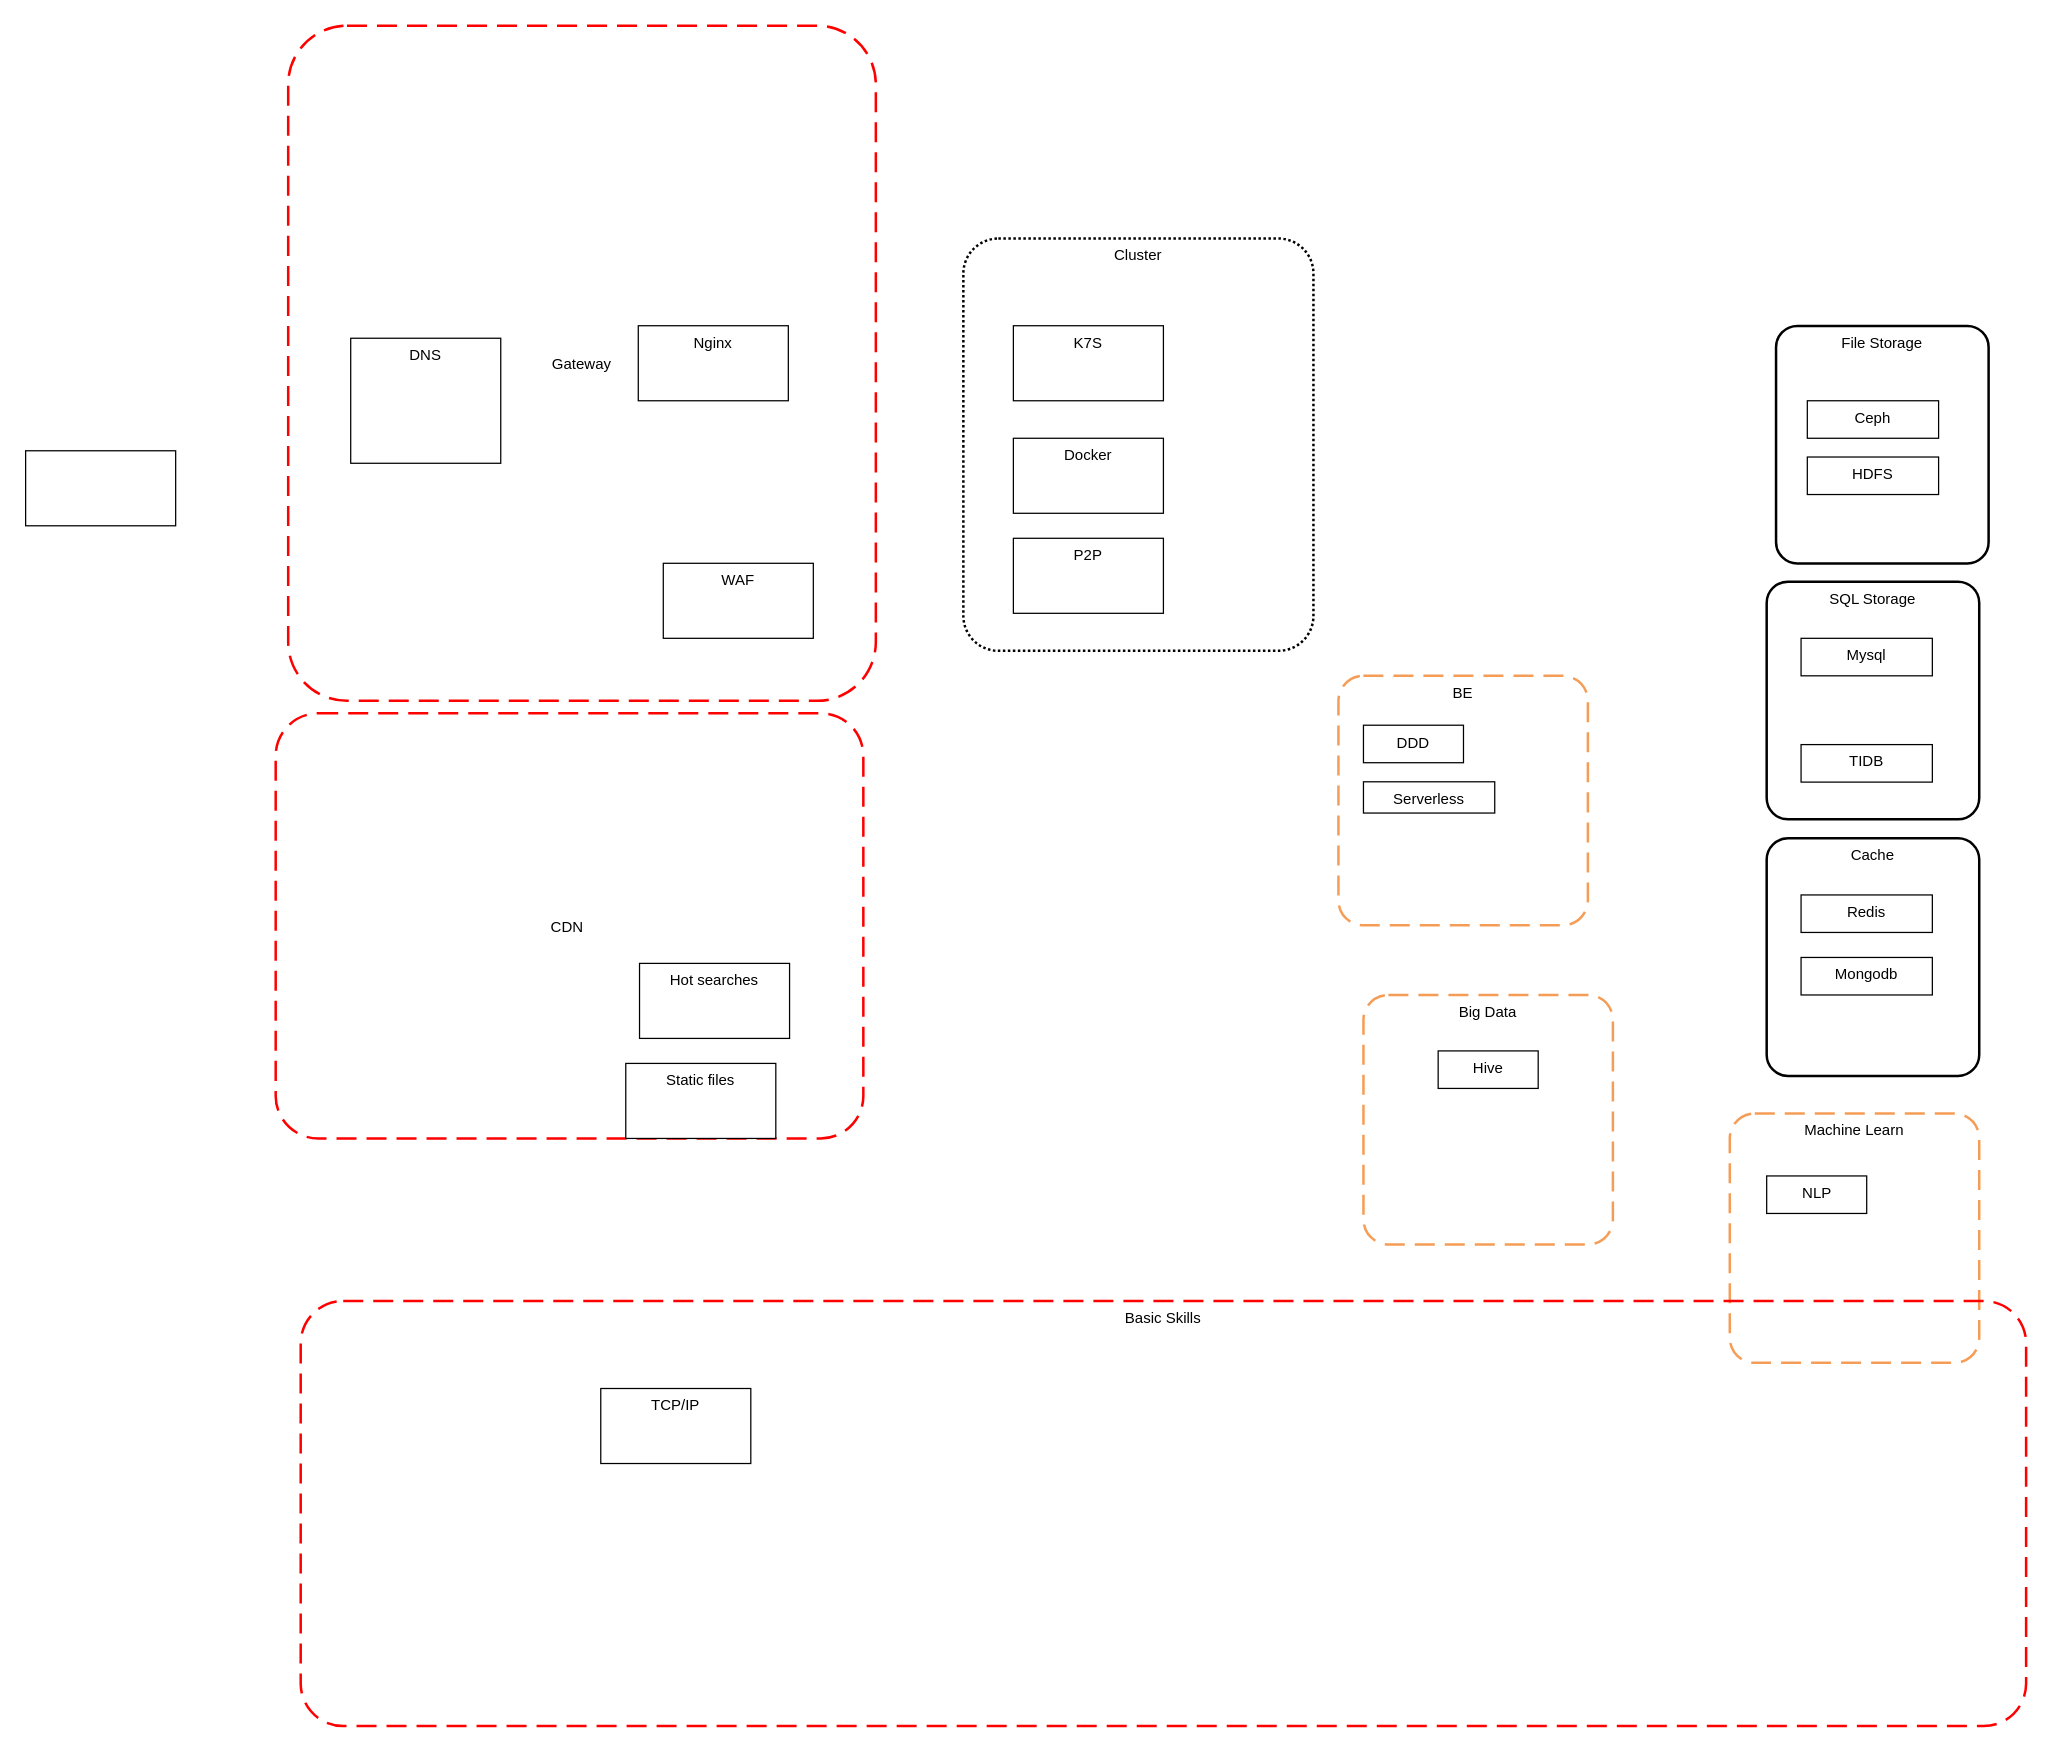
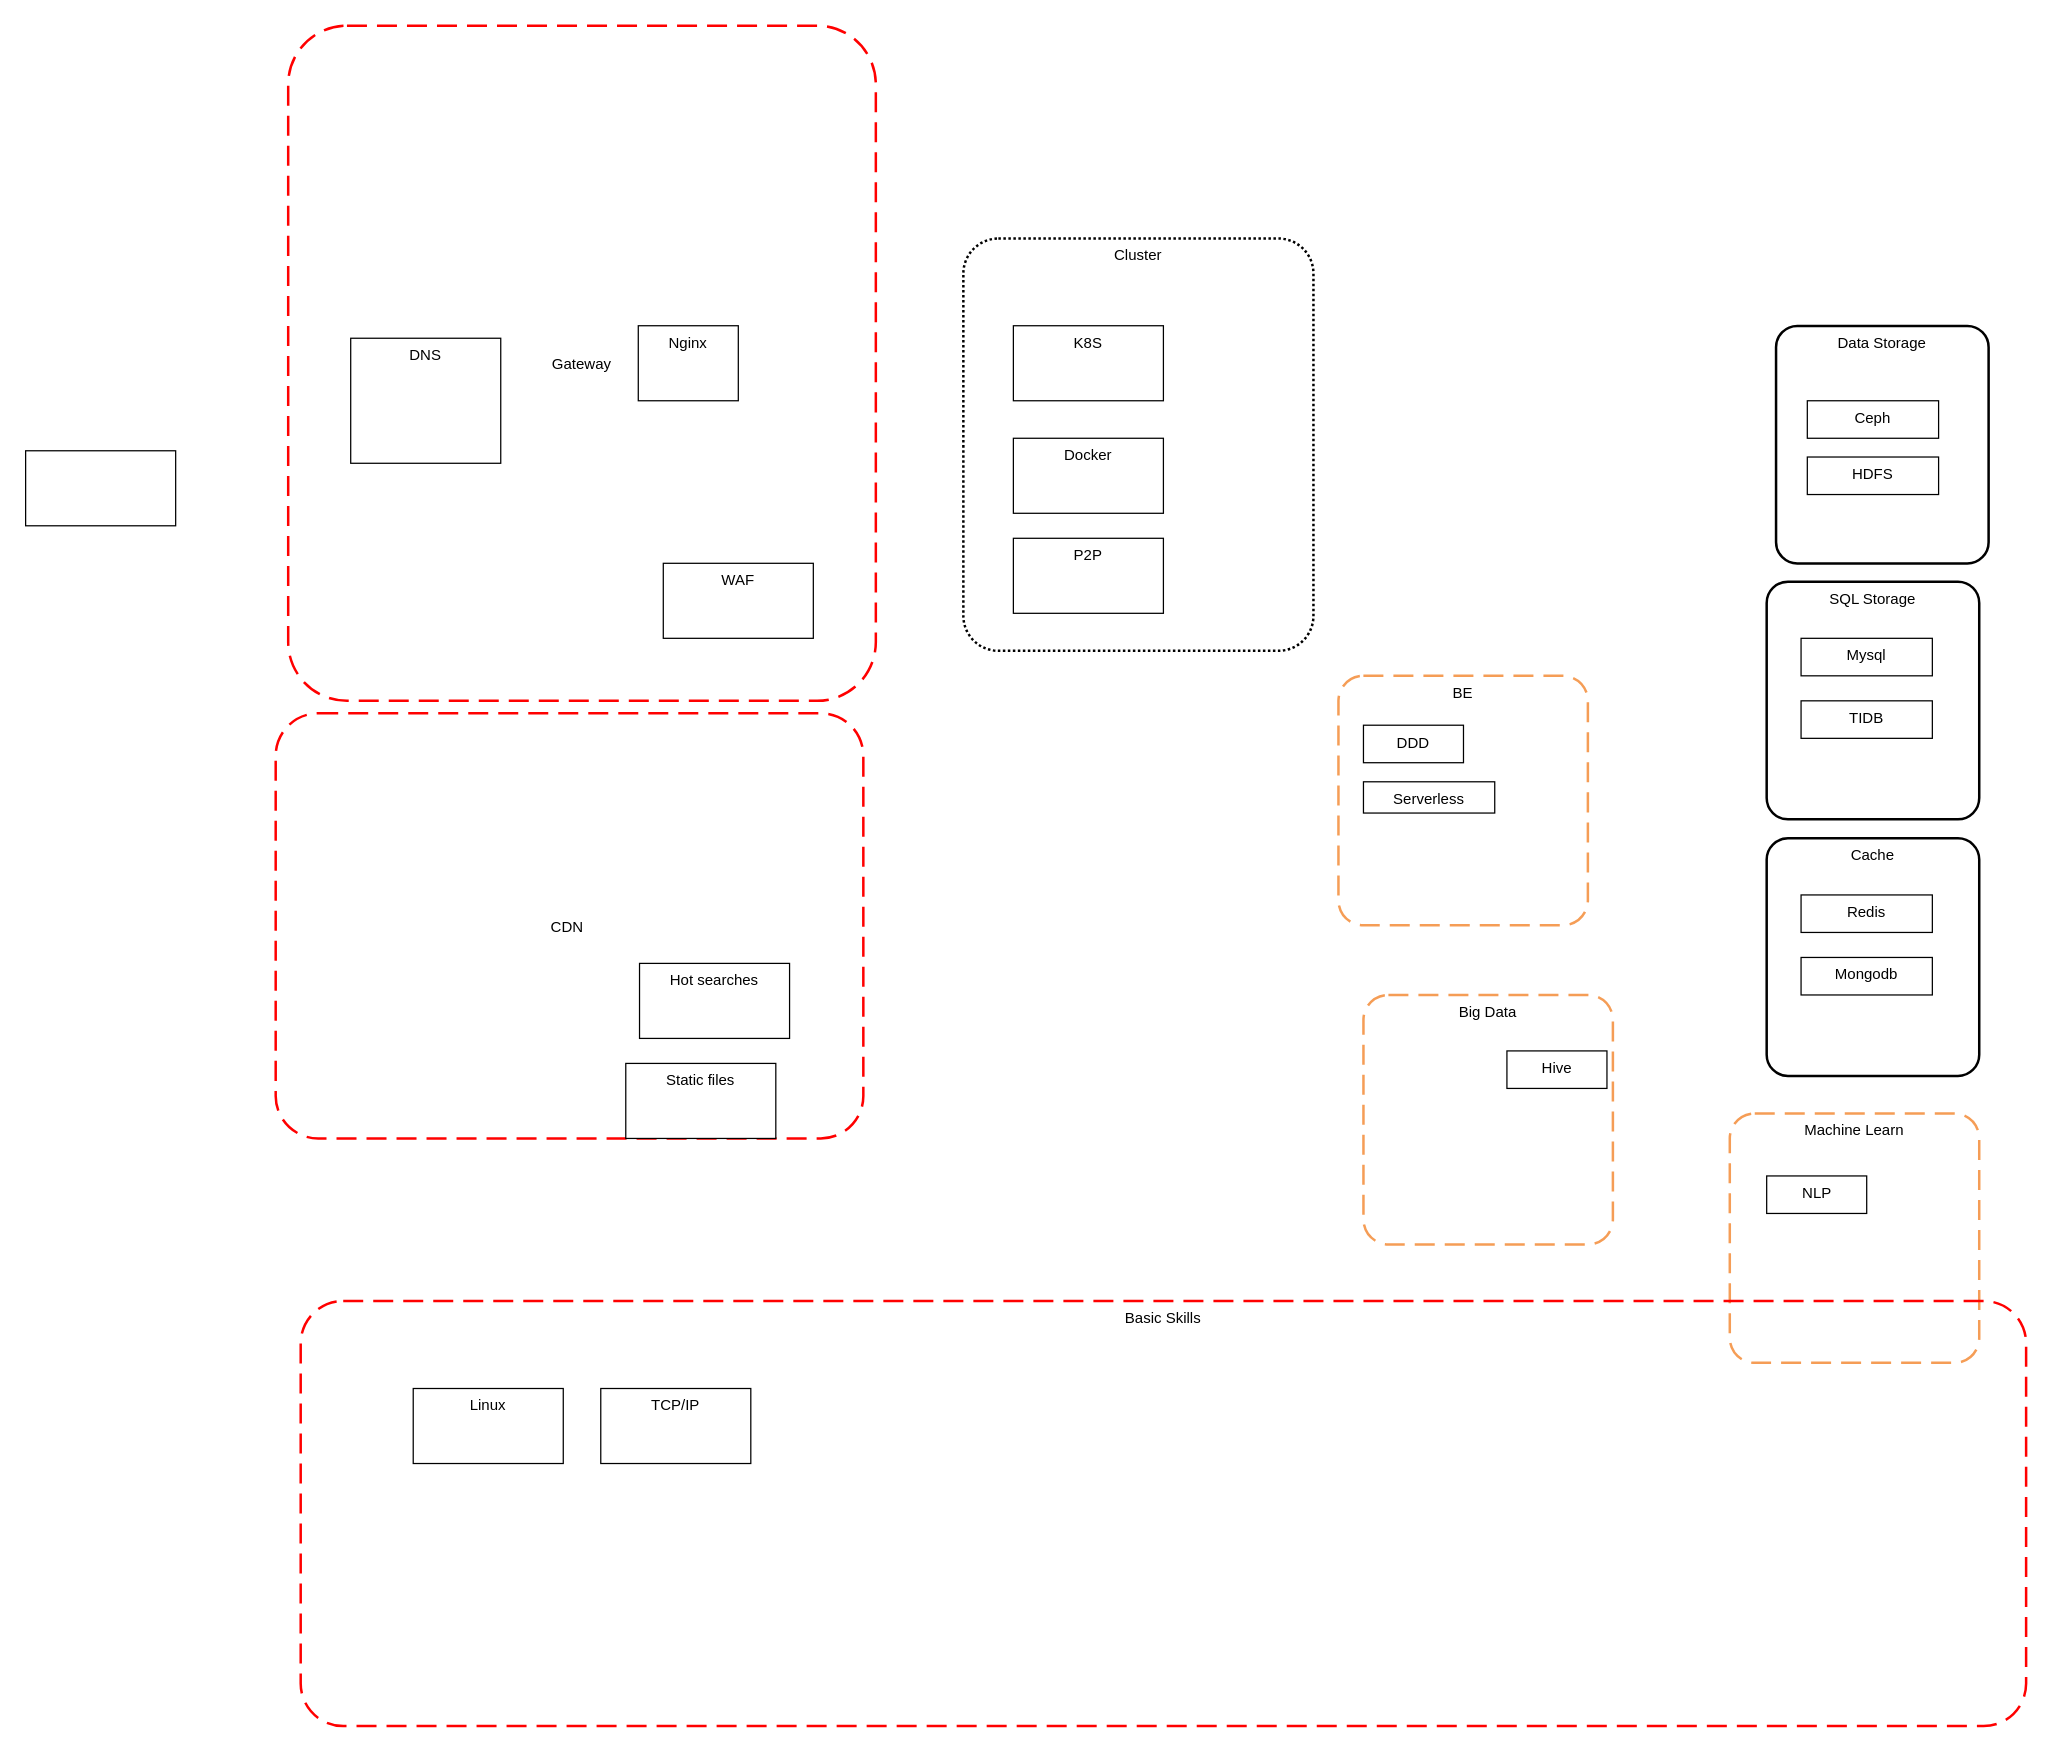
- <mxCell id="9" value="K7S" style="rounded=0;whiteSpace=wrap;html=1;verticalAlign=top;" vertex="1" parent="1"><mxGeometry x="810" y="260" width="120" height="60" as="geometry" /></mxCell>
+ <mxCell id="9" value="K8S" style="rounded=0;whiteSpace=wrap;html=1;verticalAlign=top;" vertex="1" parent="1"><mxGeometry x="810" y="260" width="120" height="60" as="geometry" /></mxCell>
- <mxCell id="17" value="File Storage" style="rounded=1;arcSize=10;dashed=0;fillColor=none;gradientColor=none;strokeWidth=2;verticalAlign=top;" vertex="1" parent="1"><mxGeometry x="1420" y="260.13" width="170" height="190" as="geometry" /></mxCell>
+ <mxCell id="17" value="Data Storage" style="rounded=1;arcSize=10;dashed=0;fillColor=none;gradientColor=none;strokeWidth=2;verticalAlign=top;" vertex="1" parent="1"><mxGeometry x="1420" y="260.13" width="170" height="190" as="geometry" /></mxCell>
- <mxCell id="8" value="Nginx" style="rounded=0;whiteSpace=wrap;html=1;verticalAlign=top;" vertex="1" parent="1"><mxGeometry x="510" y="260" width="120" height="60" as="geometry" /></mxCell>
+ <mxCell id="8" value="Nginx" style="rounded=0;whiteSpace=wrap;html=1;verticalAlign=top;" vertex="1" parent="1"><mxGeometry x="510" y="260" width="80" height="60" as="geometry" /></mxCell>
- <mxCell id="22" value="TIDB" style="rounded=0;whiteSpace=wrap;html=1;verticalAlign=top;" vertex="1" parent="1"><mxGeometry x="1440" y="595" width="105" height="30" as="geometry" /></mxCell>
+ <mxCell id="22" value="TIDB" style="rounded=0;whiteSpace=wrap;html=1;verticalAlign=top;" vertex="1" parent="1"><mxGeometry x="1440" y="560" width="105" height="30" as="geometry" /></mxCell>
- <mxCell id="28" value="Hive" style="rounded=0;whiteSpace=wrap;html=1;verticalAlign=top;" vertex="1" parent="1"><mxGeometry x="1149.75" y="840" width="80" height="30" as="geometry" /></mxCell>
+ <mxCell id="28" value="Hive" style="rounded=0;whiteSpace=wrap;html=1;verticalAlign=top;" vertex="1" parent="1"><mxGeometry x="1204.75" y="840" width="80" height="30" as="geometry" /></mxCell>
+ <mxCell id="31" value="Linux" style="rounded=0;whiteSpace=wrap;html=1;verticalAlign=top;" vertex="1" parent="1"><mxGeometry x="330" y="1110" width="120" height="60" as="geometry" /></mxCell>
